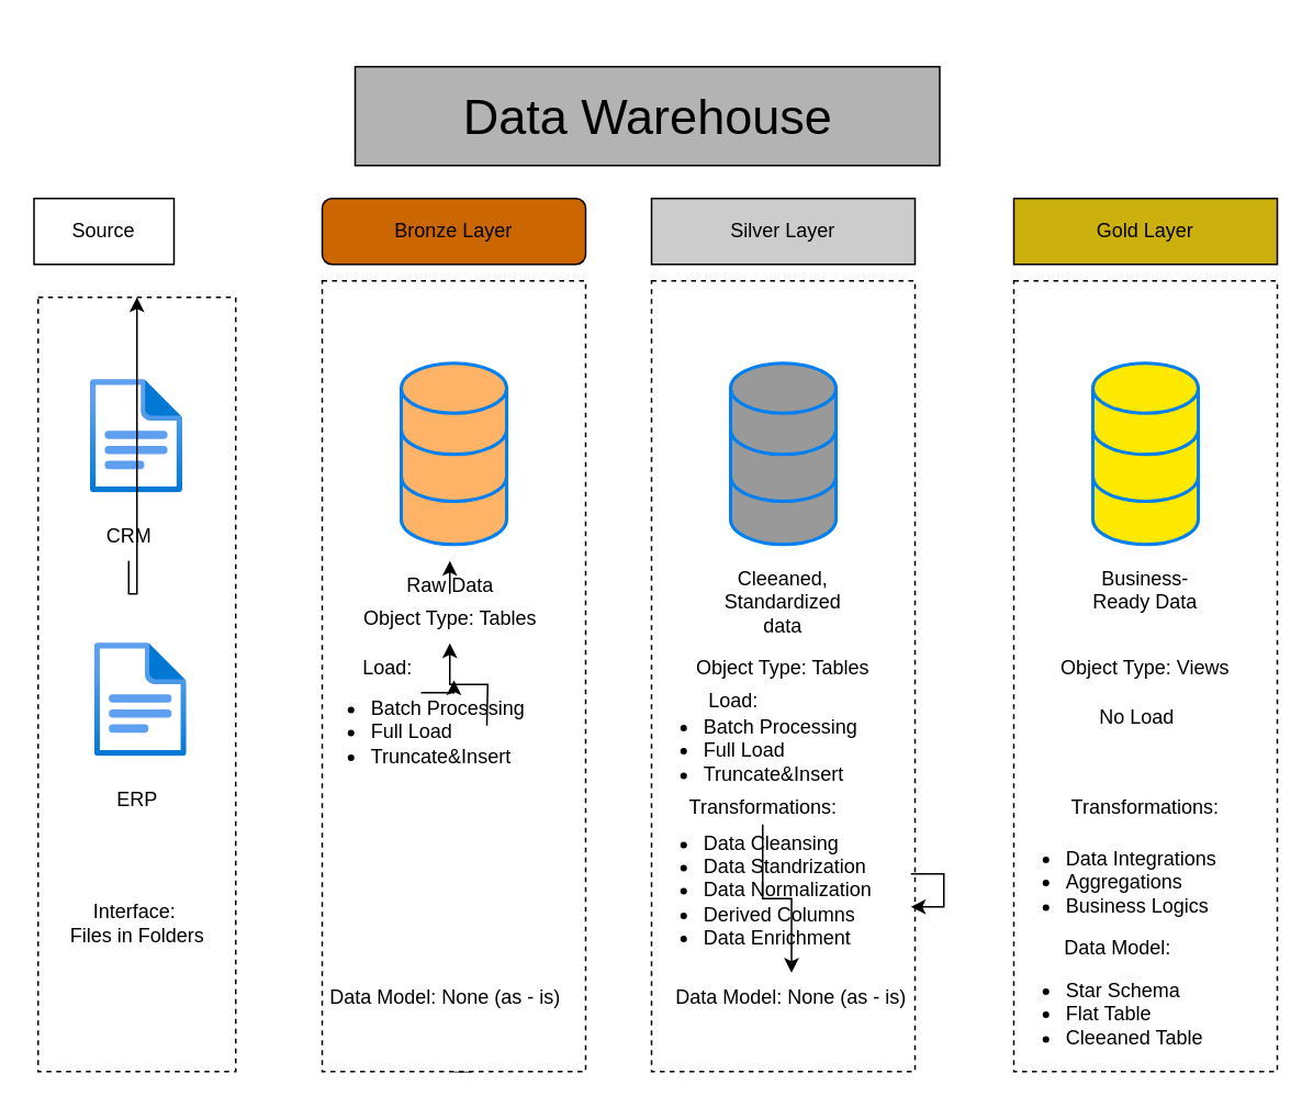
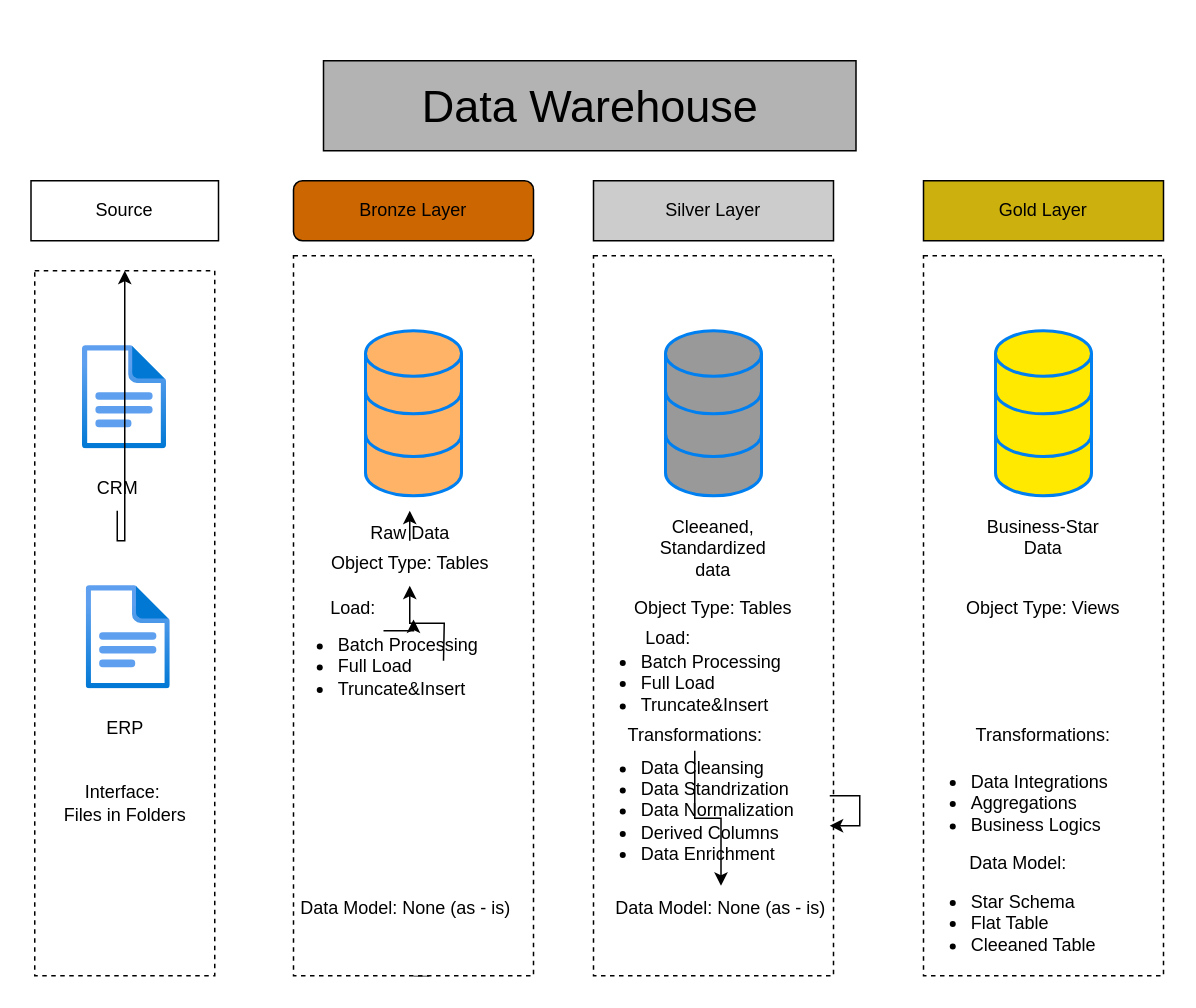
- <mxCell id="7" value="Source" style="rounded=0;whiteSpace=wrap;html=1;fillColor=#FFFFFF;strokeColor=#000000;fontColor=#000000;" vertex="1" parent="1"><mxGeometry x="20" y="120" width="85" height="40" as="geometry" /></mxCell>
+ <mxCell id="7" value="Source" style="rounded=0;whiteSpace=wrap;html=1;fillColor=#FFFFFF;strokeColor=#000000;fontColor=#000000;" vertex="1" parent="1"><mxGeometry x="20" y="120" width="125" height="40" as="geometry" /></mxCell>
- <mxCell id="18" value="Business-Ready Data&lt;div&gt;&lt;br&gt;&lt;/div&gt;" style="text;strokeColor=none;align=center;fillColor=none;html=1;verticalAlign=middle;whiteSpace=wrap;rounded=0;fontColor=#000000;" vertex="1" parent="1"><mxGeometry x="655" y="350" width="80" height="30" as="geometry" /></mxCell>
+ <mxCell id="18" value="Business-Star Data&lt;div&gt;&lt;br&gt;&lt;/div&gt;" style="text;strokeColor=none;align=center;fillColor=none;html=1;verticalAlign=middle;whiteSpace=wrap;rounded=0;fontColor=#000000;" vertex="1" parent="1"><mxGeometry x="655" y="350" width="80" height="30" as="geometry" /></mxCell>
- <mxCell id="37" value="No Load" style="text;strokeColor=none;align=center;fillColor=none;html=1;verticalAlign=middle;whiteSpace=wrap;rounded=0;fontColor=#000000;" vertex="1" parent="1"><mxGeometry x="615" y="420" width="150" height="30" as="geometry" /></mxCell>
- <mxCell id="43" value="Interface:&amp;nbsp;&lt;div&gt;Files in Folders&lt;/div&gt;" style="text;strokeColor=none;align=center;fillColor=none;html=1;verticalAlign=middle;whiteSpace=wrap;rounded=0;fontColor=#000000;" vertex="1" parent="1"><mxGeometry x="27.5" y="545" width="110" height="30" as="geometry" /></mxCell>
+ <mxCell id="43" value="Interface:&amp;nbsp;&lt;div&gt;Files in Folders&lt;/div&gt;" style="text;strokeColor=none;align=center;fillColor=none;html=1;verticalAlign=middle;whiteSpace=wrap;rounded=0;fontColor=#000000;" vertex="1" parent="1"><mxGeometry x="27.5" y="520" width="110" height="30" as="geometry" /></mxCell>
